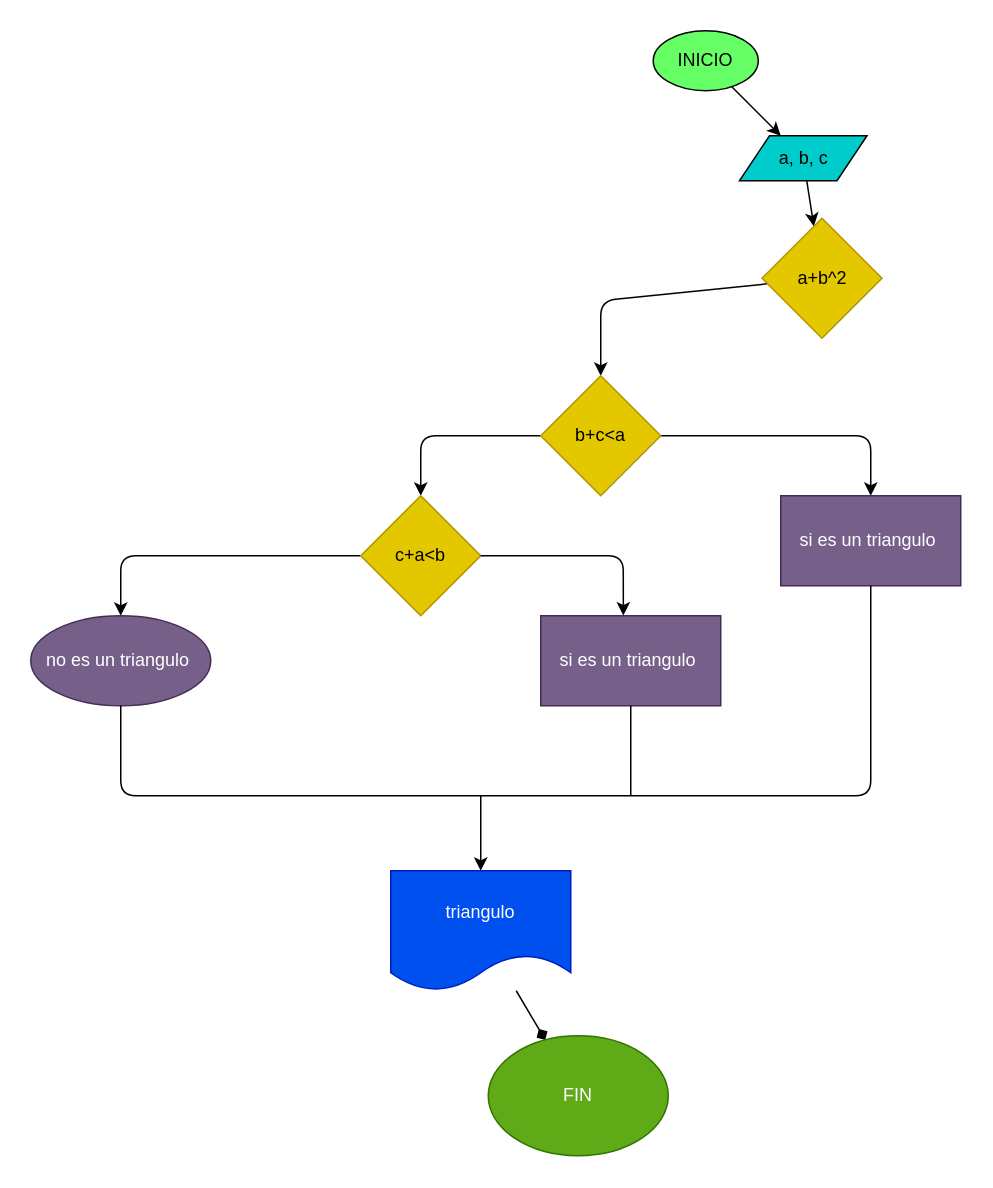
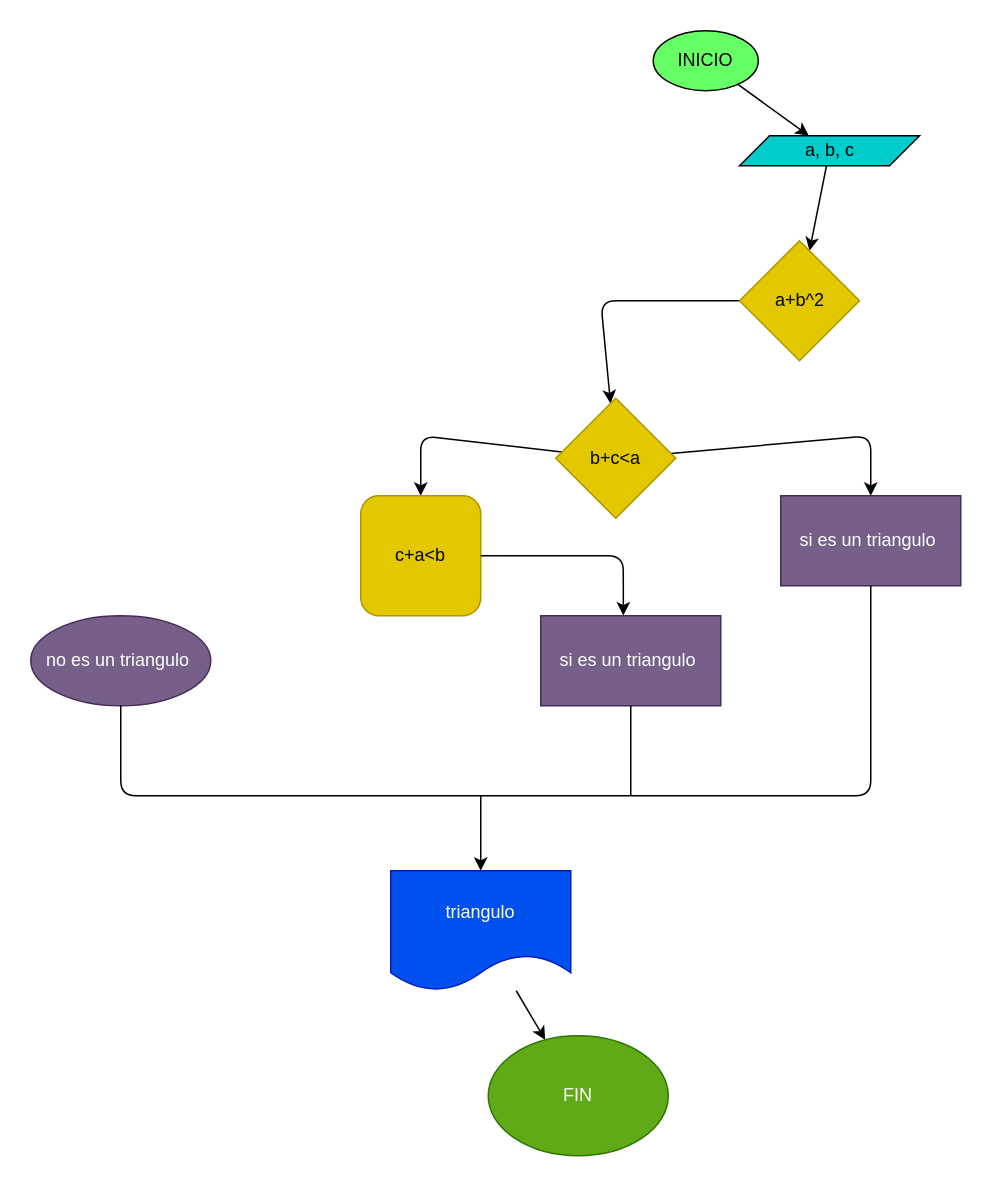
- <mxCell id="5" value="a, b, c" style="shape=parallelogram;perimeter=parallelogramPerimeter;whiteSpace=wrap;html=1;fixedSize=1;fillColor=#00CCCC;" parent="1" vertex="1"><mxGeometry x="492.5" y="90" width="85" height="30" as="geometry" /></mxCell>
+ <mxCell id="5" value="a, b, c" style="shape=parallelogram;perimeter=parallelogramPerimeter;whiteSpace=wrap;html=1;fixedSize=1;fillColor=#00CCCC;" parent="1" vertex="1"><mxGeometry x="492.5" y="90" width="120" height="20" as="geometry" /></mxCell>
- <mxCell id="7" value="a+b^2" style="rhombus;whiteSpace=wrap;html=1;fillColor=#e3c800;fontColor=#000000;strokeColor=#B09500;" vertex="1" parent="1"><mxGeometry x="507.5" y="145" width="80" height="80" as="geometry" /></mxCell>
+ <mxCell id="7" value="a+b^2" style="rhombus;whiteSpace=wrap;html=1;fillColor=#e3c800;fontColor=#000000;strokeColor=#B09500;" vertex="1" parent="1"><mxGeometry x="492.5" y="160" width="80" height="80" as="geometry" /></mxCell>
- <mxCell id="10" value="b+c&amp;lt;a" style="rhombus;whiteSpace=wrap;html=1;fillColor=#e3c800;fontColor=#000000;strokeColor=#B09500;" vertex="1" parent="1"><mxGeometry x="360" y="250" width="80" height="80" as="geometry" /></mxCell>
+ <mxCell id="10" value="b+c&amp;lt;a" style="rhombus;whiteSpace=wrap;html=1;fillColor=#e3c800;fontColor=#000000;strokeColor=#B09500;" vertex="1" parent="1"><mxGeometry x="370" y="265" width="80" height="80" as="geometry" /></mxCell>
- <mxCell id="11" value="" style="edgeStyle=none;html=1;entryX=0.5;entryY=0;entryDx=0;entryDy=0;" edge="1" parent="1" source="12" target="14"><mxGeometry relative="1" as="geometry"><mxPoint x="60" y="410" as="targetPoint" /><Array as="points"><mxPoint x="80" y="370" /></Array></mxGeometry></mxCell>
- <mxCell id="12" value="c+a&amp;lt;b" style="rhombus;whiteSpace=wrap;html=1;fillColor=#e3c800;fontColor=#000000;strokeColor=#B09500;" vertex="1" parent="1"><mxGeometry x="240" y="330" width="80" height="80" as="geometry" /></mxCell>
+ <mxCell id="12" value="c+a&amp;lt;b" style="whiteSpace=wrap;html=1;fillColor=#e3c800;fontColor=#000000;strokeColor=#B09500;rounded=1;" vertex="1" parent="1"><mxGeometry x="240" y="330" width="80" height="80" as="geometry" /></mxCell>
- <mxCell id="20" value="" style="edgeStyle=none;html=1;endArrow=diamond;" edge="1" parent="1" source="21" target="22"><mxGeometry relative="1" as="geometry" /></mxCell>
+ <mxCell id="20" value="" style="edgeStyle=none;html=1;" edge="1" parent="1" source="21" target="22"><mxGeometry relative="1" as="geometry" /></mxCell>
